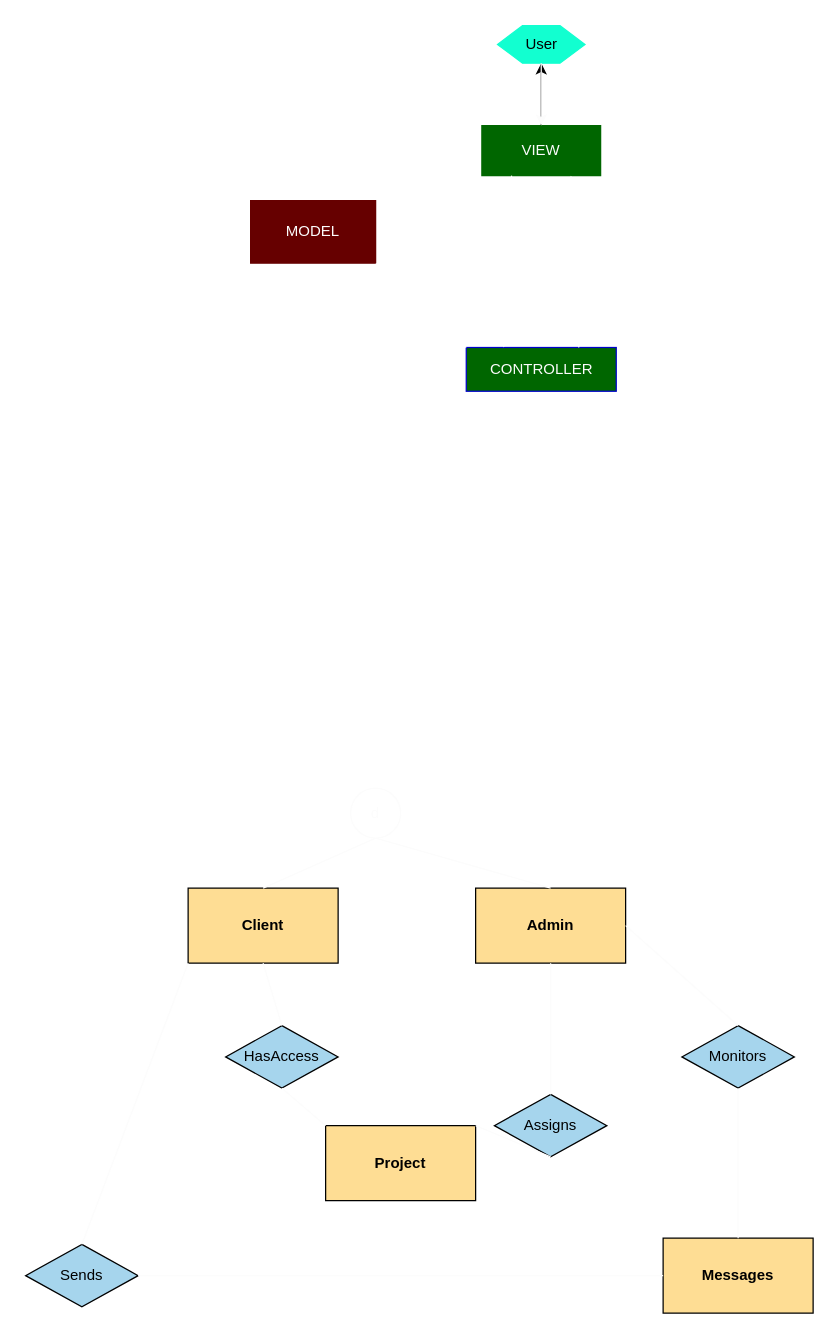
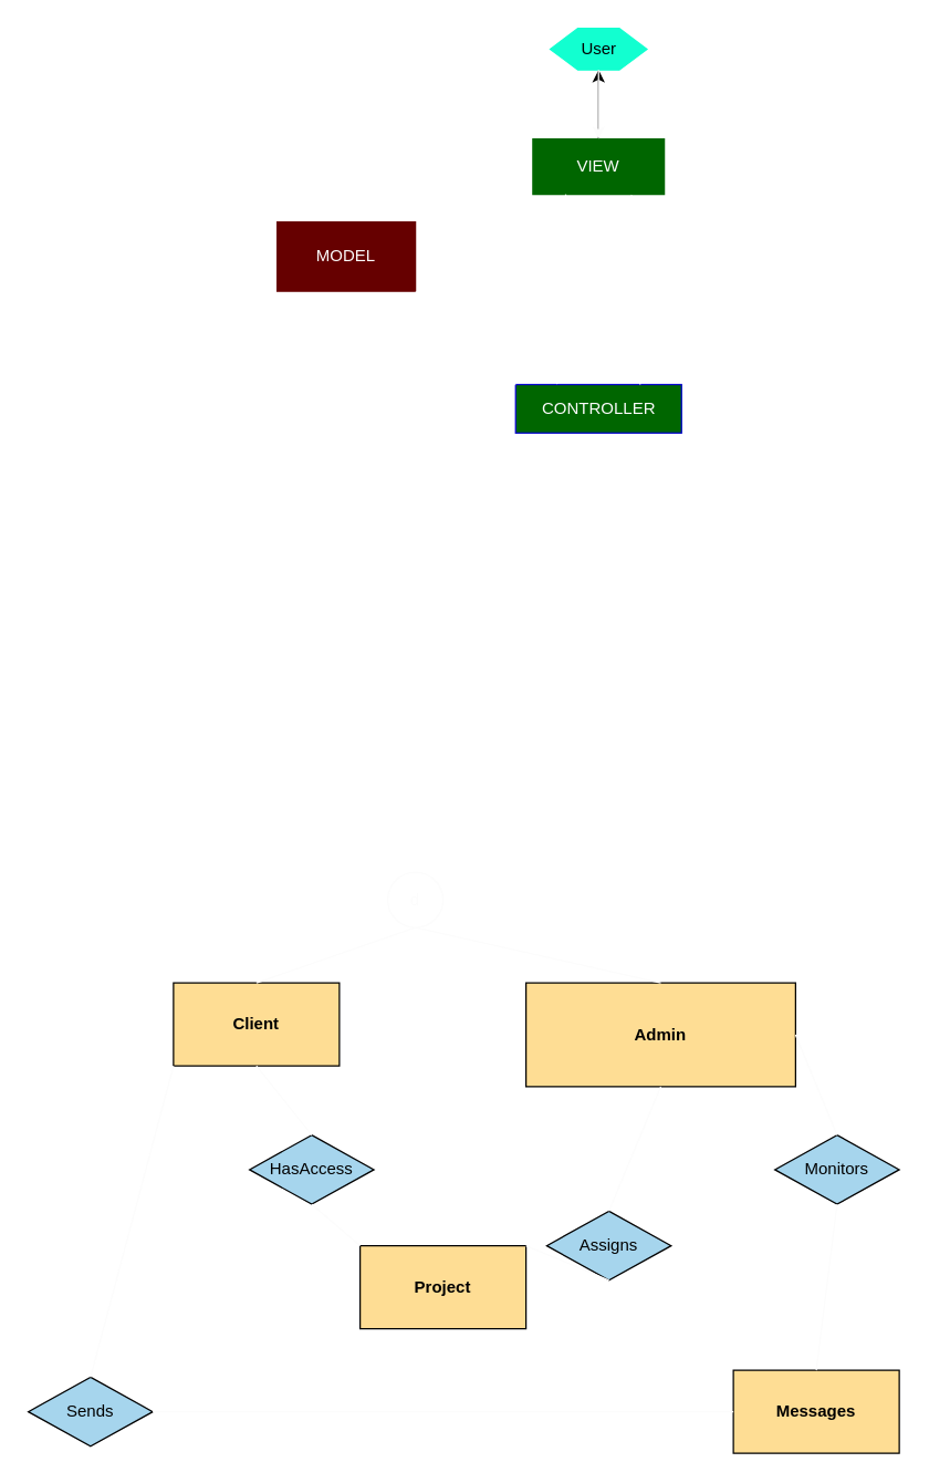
- <mxCell id="3" value="&lt;font color=&quot;#000000&quot;&gt;&lt;b&gt;Client&lt;/b&gt;&lt;/font&gt;" style="rounded=0;whiteSpace=wrap;html=1;fillColor=#FEDD94;" vertex="1" parent="1"><mxGeometry x="150" y="710" width="120" height="60" as="geometry" /></mxCell>
+ <mxCell id="3" value="&lt;font color=&quot;#000000&quot;&gt;&lt;b&gt;Client&lt;/b&gt;&lt;/font&gt;" style="rounded=0;whiteSpace=wrap;html=1;fillColor=#FEDD94;" vertex="1" parent="1"><mxGeometry x="125" y="710" width="120" height="60" as="geometry" /></mxCell>
- <mxCell id="4" value="&lt;font color=&quot;#000000&quot;&gt;&lt;b&gt;Admin&lt;/b&gt;&lt;/font&gt;" style="rounded=0;whiteSpace=wrap;html=1;fillColor=#FEDD94;" vertex="1" parent="1"><mxGeometry x="380" y="710" width="120" height="60" as="geometry" /></mxCell>
+ <mxCell id="4" value="&lt;font color=&quot;#000000&quot;&gt;&lt;b&gt;Admin&lt;/b&gt;&lt;/font&gt;" style="rounded=0;whiteSpace=wrap;html=1;fillColor=#FEDD94;" vertex="1" parent="1"><mxGeometry x="380" y="710" width="195" height="75" as="geometry" /></mxCell>
- <mxCell id="16" value="&lt;font color=&quot;#000000&quot;&gt;Monitors&lt;/font&gt;" style="rhombus;whiteSpace=wrap;html=1;fillColor=#A6D5ED;" vertex="1" parent="1"><mxGeometry x="545" y="820" width="90" height="50" as="geometry" /></mxCell>
+ <mxCell id="16" value="&lt;font color=&quot;#000000&quot;&gt;Monitors&lt;/font&gt;" style="rhombus;whiteSpace=wrap;html=1;fillColor=#A6D5ED;" vertex="1" parent="1"><mxGeometry x="560" y="820" width="90" height="50" as="geometry" /></mxCell>
